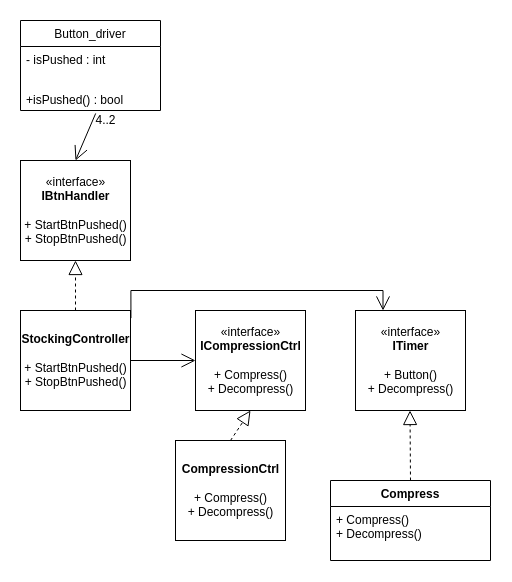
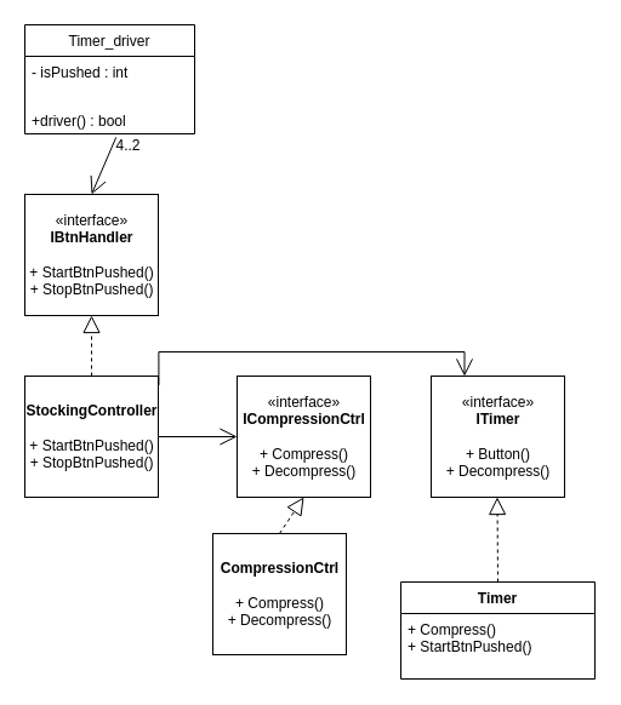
- <mxCell id="12" value="Button_driver" style="swimlane;fontStyle=0;childLayout=stackLayout;horizontal=1;startSize=26;fillColor=none;horizontalStack=0;resizeParent=1;resizeParentMax=0;resizeLast=0;collapsible=1;marginBottom=0;" vertex="1" parent="1"><mxGeometry x="20" y="20" width="140" height="90" as="geometry" /></mxCell>
+ <mxCell id="12" value="Timer_driver" style="swimlane;fontStyle=0;childLayout=stackLayout;horizontal=1;startSize=26;fillColor=none;horizontalStack=0;resizeParent=1;resizeParentMax=0;resizeLast=0;collapsible=1;marginBottom=0;" vertex="1" parent="1"><mxGeometry x="20" y="20" width="140" height="90" as="geometry" /></mxCell>
- <mxCell id="14" value="&#10;+isPushed() : bool" style="text;strokeColor=none;fillColor=none;align=left;verticalAlign=top;spacingLeft=4;spacingRight=4;overflow=hidden;rotatable=0;points=[[0,0.5],[1,0.5]];portConstraint=eastwest;" vertex="1" parent="12"><mxGeometry y="52" width="140" height="38" as="geometry" /></mxCell>
+ <mxCell id="14" value="&#10;+driver() : bool" style="text;strokeColor=none;fillColor=none;align=left;verticalAlign=top;spacingLeft=4;spacingRight=4;overflow=hidden;rotatable=0;points=[[0,0.5],[1,0.5]];portConstraint=eastwest;" vertex="1" parent="12"><mxGeometry y="52" width="140" height="38" as="geometry" /></mxCell>
- <mxCell id="9" value="Compress&#10;" style="swimlane;fontStyle=1;align=center;verticalAlign=top;childLayout=stackLayout;horizontal=1;startSize=26;horizontalStack=0;resizeParent=1;resizeParentMax=0;resizeLast=0;collapsible=1;marginBottom=0;" vertex="1" parent="1"><mxGeometry x="330" y="480" width="160" height="80" as="geometry" /></mxCell>
+ <mxCell id="9" value="Timer&#10;" style="swimlane;fontStyle=1;align=center;verticalAlign=top;childLayout=stackLayout;horizontal=1;startSize=26;horizontalStack=0;resizeParent=1;resizeParentMax=0;resizeLast=0;collapsible=1;marginBottom=0;" vertex="1" parent="1"><mxGeometry x="330" y="480" width="160" height="80" as="geometry" /></mxCell>
- <mxCell id="10" value="+ Compress()&#10;+ Decompress()" style="text;strokeColor=none;fillColor=none;align=left;verticalAlign=top;spacingLeft=4;spacingRight=4;overflow=hidden;rotatable=0;points=[[0,0.5],[1,0.5]];portConstraint=eastwest;" vertex="1" parent="9"><mxGeometry y="26" width="160" height="54" as="geometry" /></mxCell>
+ <mxCell id="10" value="+ Compress()&#10;+ StartBtnPushed()" style="text;strokeColor=none;fillColor=none;align=left;verticalAlign=top;spacingLeft=4;spacingRight=4;overflow=hidden;rotatable=0;points=[[0,0.5],[1,0.5]];portConstraint=eastwest;" vertex="1" parent="9"><mxGeometry y="26" width="160" height="54" as="geometry" /></mxCell>
